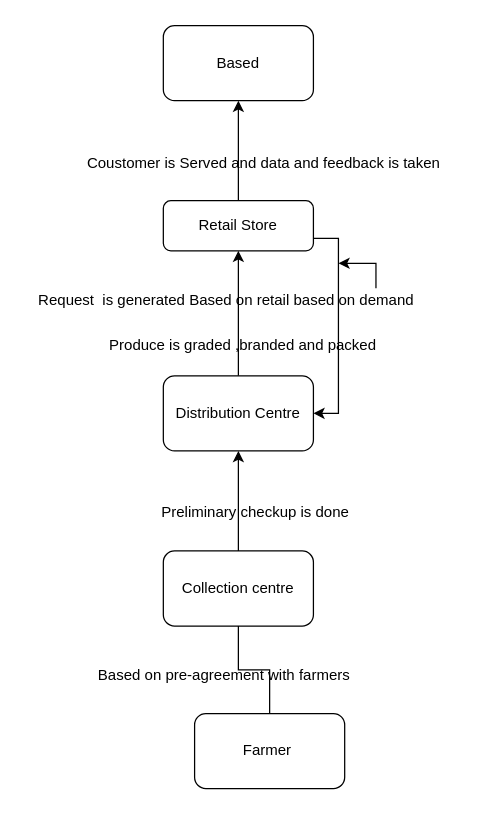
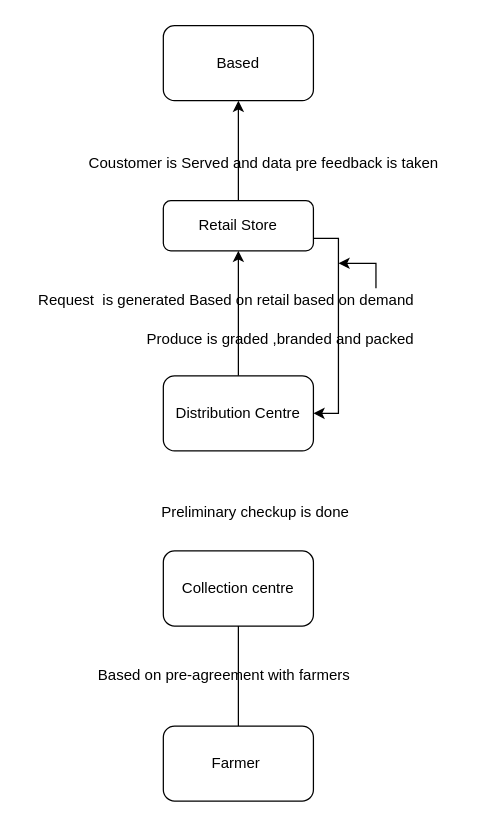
- <mxCell id="17" value="Coustomer is Served and data and feedback is taken" style="text;html=1;align=center;verticalAlign=middle;resizable=0;points=[];autosize=1;" vertex="1" parent="1"><mxGeometry x="60" y="120" width="300" height="20" as="geometry" /></mxCell>
+ <mxCell id="17" value="Coustomer is Served and data pre feedback is taken" style="text;html=1;align=center;verticalAlign=middle;resizable=0;points=[];autosize=1;" vertex="1" parent="1"><mxGeometry x="60" y="120" width="300" height="20" as="geometry" /></mxCell>
- <mxCell id="14" value="Produce is graded ,branded and packed&amp;nbsp;" style="text;html=1;align=center;verticalAlign=middle;resizable=0;points=[];autosize=1;" vertex="1" parent="1"><mxGeometry x="80" y="266" width="230" height="20" as="geometry" /></mxCell>
+ <mxCell id="14" value="Produce is graded ,branded and packed&amp;nbsp;" style="text;html=1;align=center;verticalAlign=middle;resizable=0;points=[];autosize=1;" vertex="1" parent="1"><mxGeometry x="110" y="261" width="230" height="20" as="geometry" /></mxCell>
- <mxCell id="11" value="" style="edgeStyle=orthogonalEdgeStyle;rounded=0;orthogonalLoop=1;jettySize=auto;html=1;" edge="1" parent="1" source="9" target="3"><mxGeometry relative="1" as="geometry" /></mxCell>
- <mxCell id="10" value="Farmer&amp;nbsp;" style="rounded=1;whiteSpace=wrap;html=1;" vertex="1" parent="1"><mxGeometry x="155" y="570" width="120" height="60" as="geometry" /></mxCell>
+ <mxCell id="10" value="Farmer&amp;nbsp;" style="rounded=1;whiteSpace=wrap;html=1;" vertex="1" parent="1"><mxGeometry x="130" y="580" width="120" height="60" as="geometry" /></mxCell>
